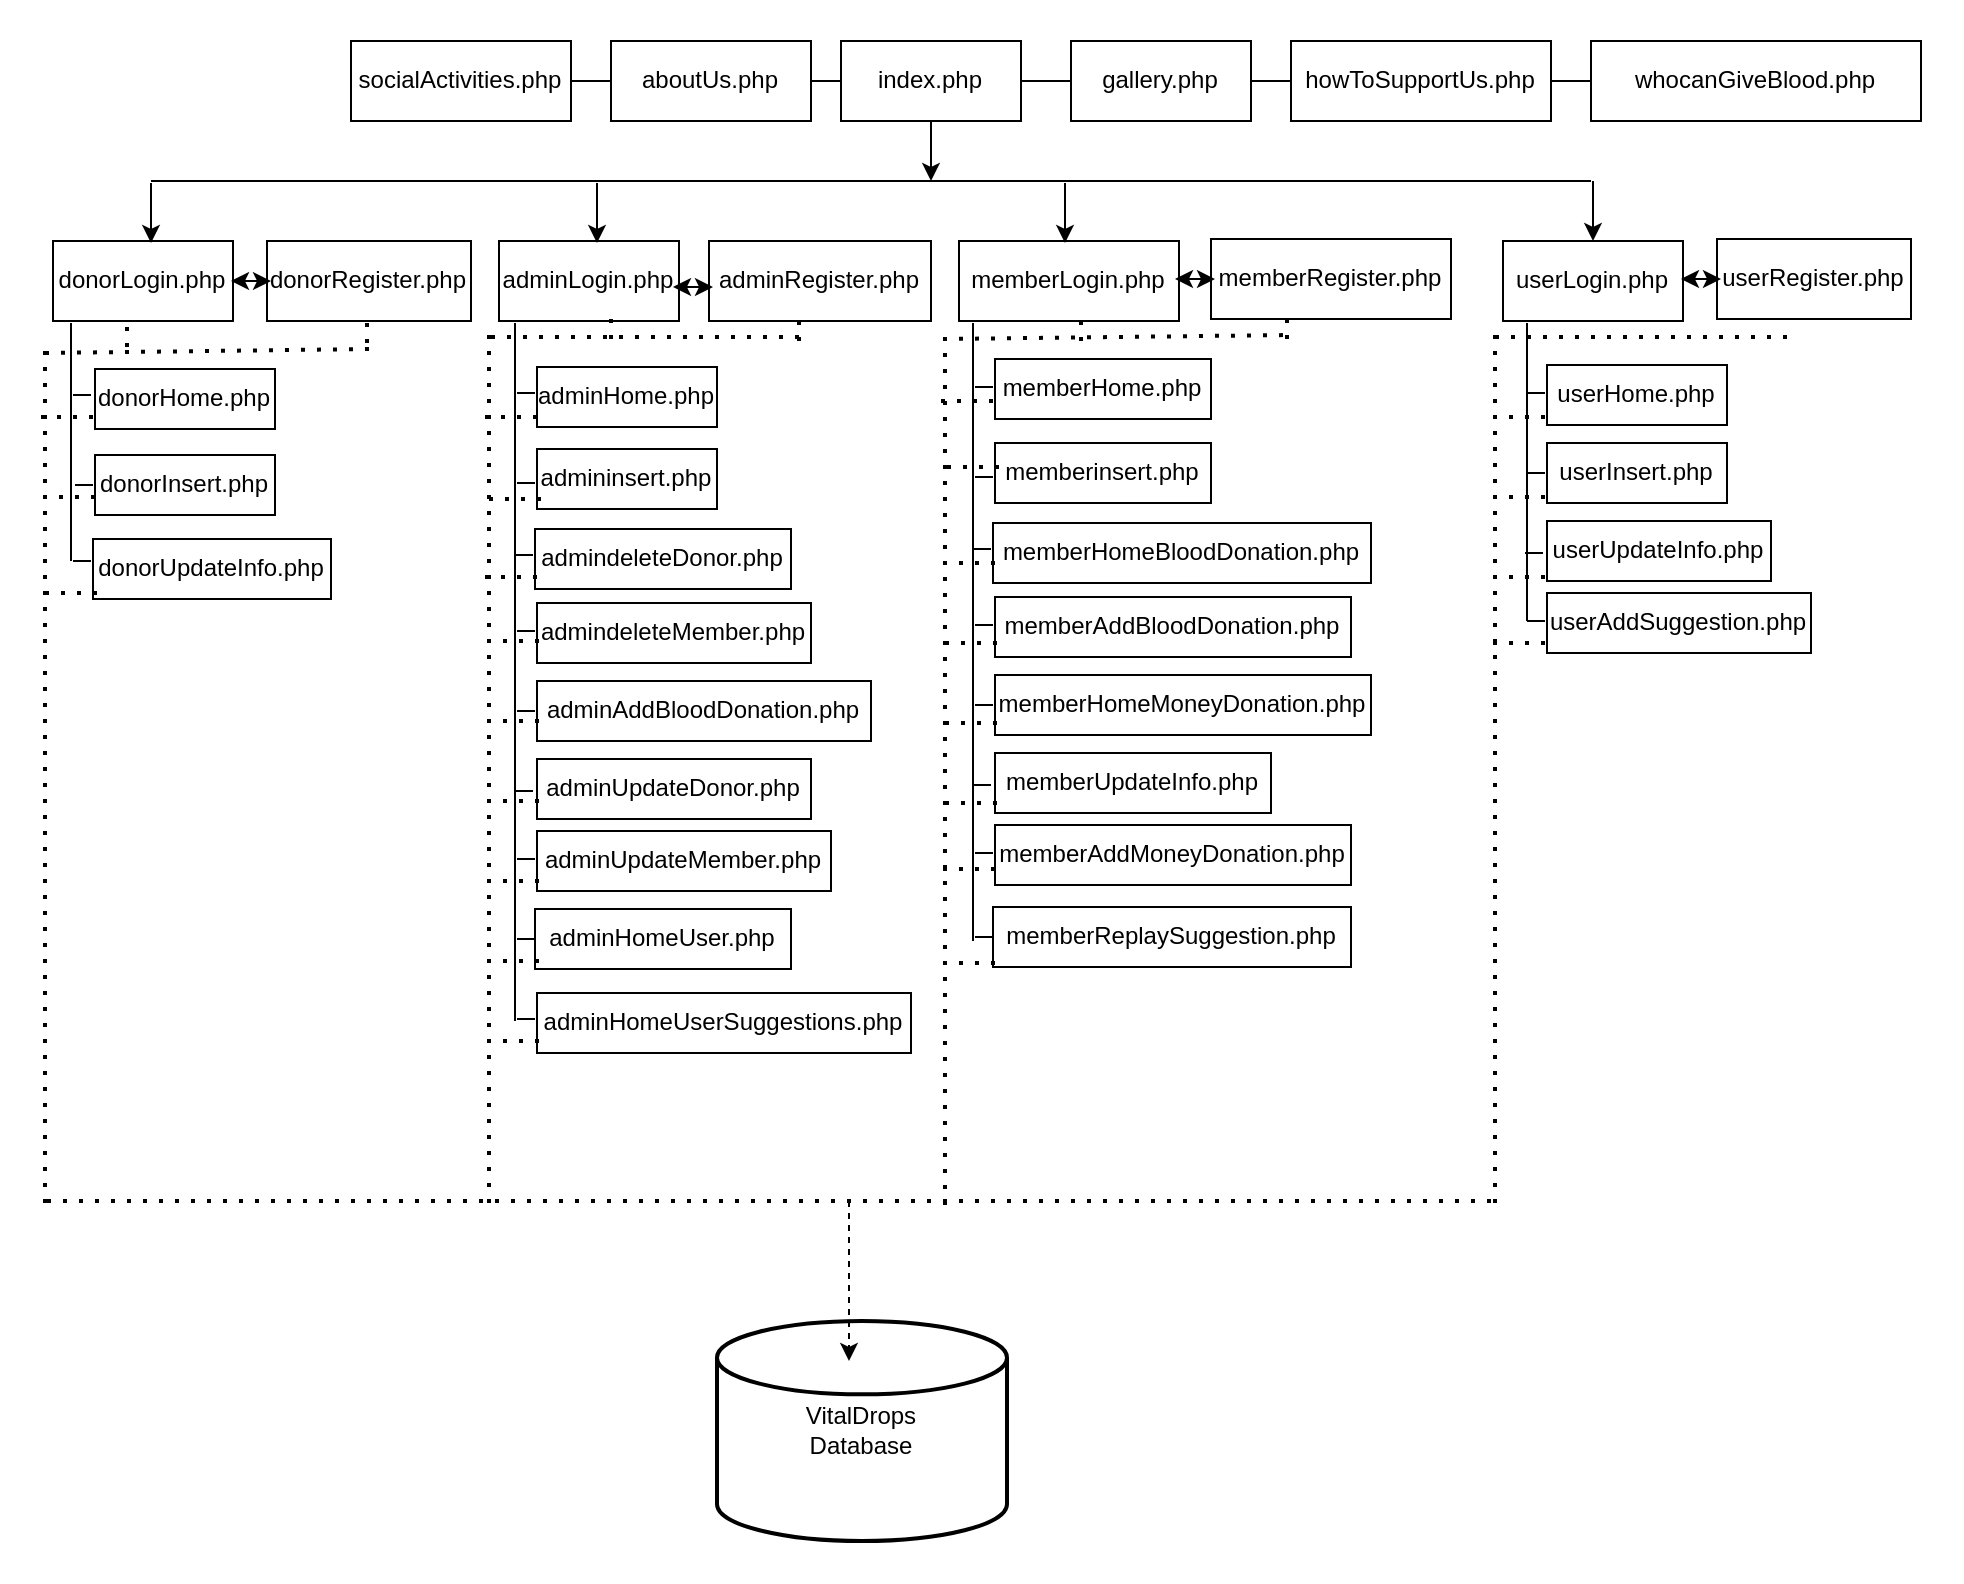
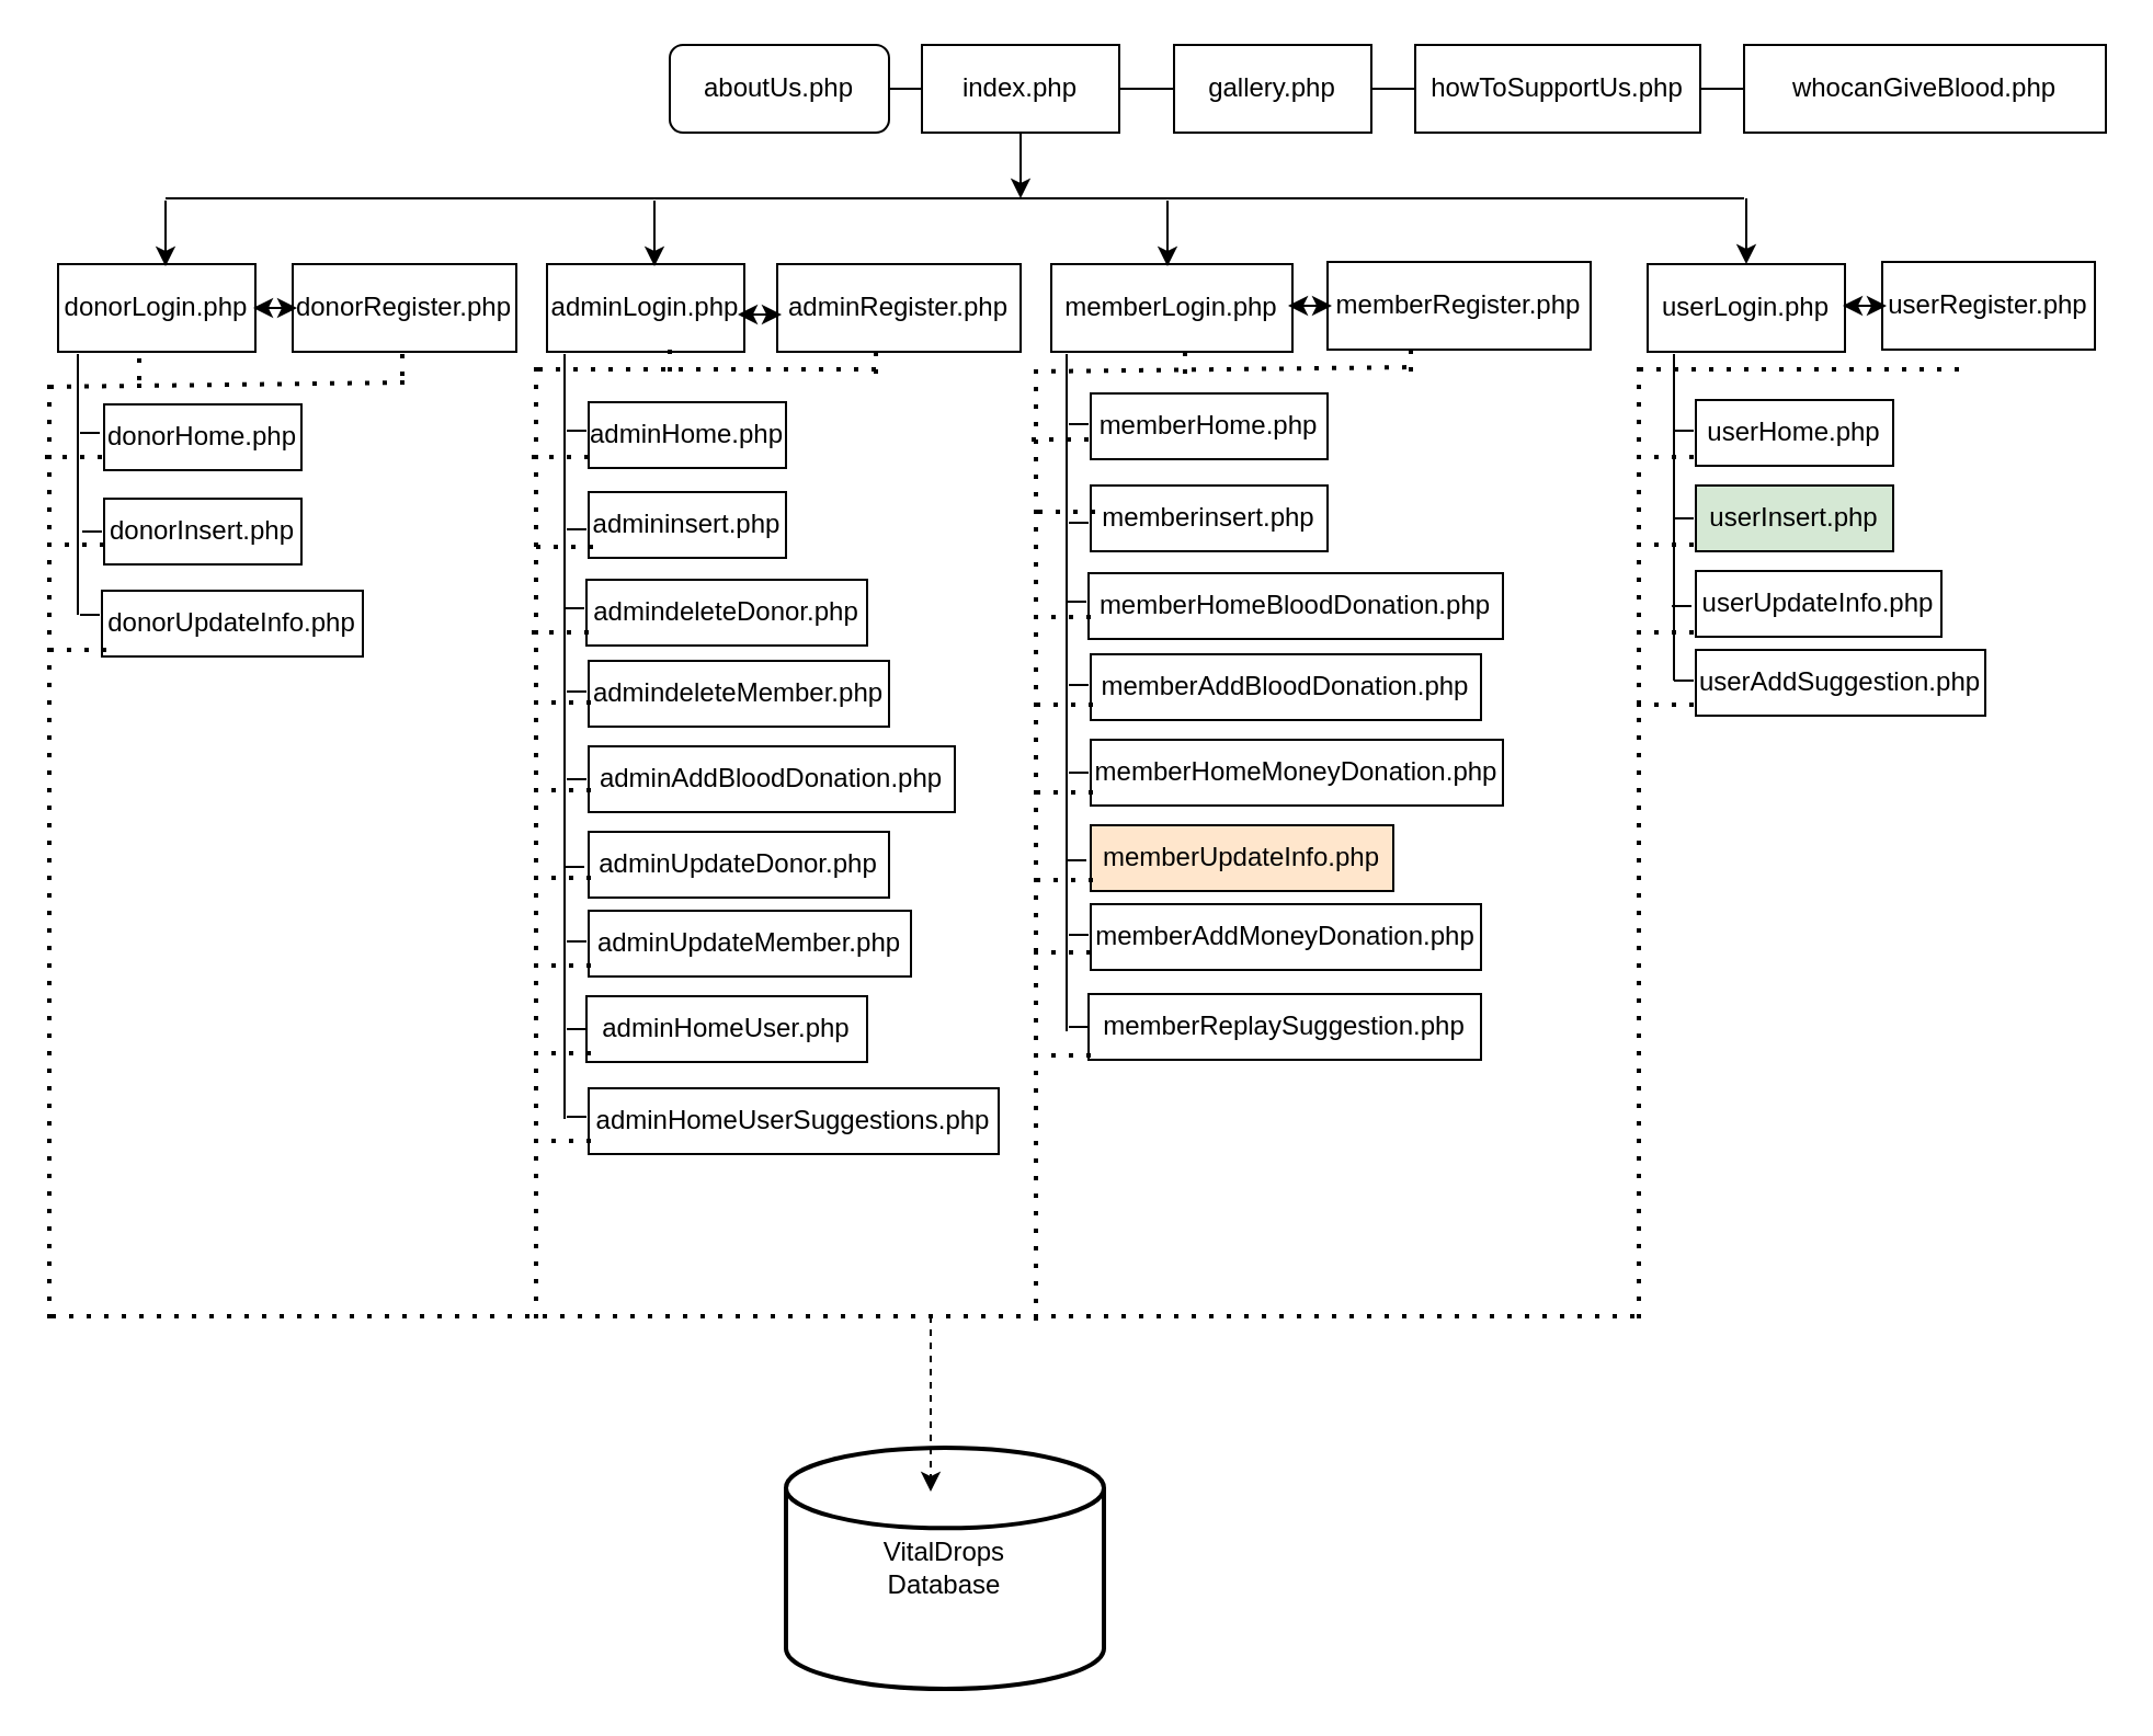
- <mxCell id="7" value="socialActivities.php" style="rounded=0;whiteSpace=wrap;html=1;" vertex="1" parent="1"><mxGeometry x="175" y="20" width="110" height="40" as="geometry" /></mxCell>
- <mxCell id="6" value="" style="edgeStyle=none;rounded=0;orthogonalLoop=1;jettySize=auto;html=1;endArrow=none;startArrow=none;" edge="1" parent="1" source="7" target="9"><mxGeometry relative="1" as="geometry" /></mxCell>
- <mxCell id="9" value="aboutUs.php" style="rounded=0;whiteSpace=wrap;html=1;" vertex="1" parent="1"><mxGeometry x="305" y="20" width="100" height="40" as="geometry" /></mxCell>
+ <mxCell id="9" value="aboutUs.php" style="whiteSpace=wrap;html=1;rounded=1;" vertex="1" parent="1"><mxGeometry x="305" y="20" width="100" height="40" as="geometry" /></mxCell>
- <mxCell id="78" value="userInsert.php" style="rounded=0;whiteSpace=wrap;html=1;" vertex="1" parent="1"><mxGeometry x="773" y="221" width="90" height="30" as="geometry" /></mxCell>
+ <mxCell id="78" value="userInsert.php" style="rounded=0;whiteSpace=wrap;html=1;fillColor=#d5e8d4;" vertex="1" parent="1"><mxGeometry x="773" y="221" width="90" height="30" as="geometry" /></mxCell>
- <mxCell id="64" value="memberUpdateInfo.php" style="rounded=0;whiteSpace=wrap;html=1;" vertex="1" parent="1"><mxGeometry x="497" y="376" width="138" height="30" as="geometry" /></mxCell>
+ <mxCell id="64" value="memberUpdateInfo.php" style="rounded=0;whiteSpace=wrap;html=1;fillColor=#ffe6cc;" vertex="1" parent="1"><mxGeometry x="497" y="376" width="138" height="30" as="geometry" /></mxCell>
